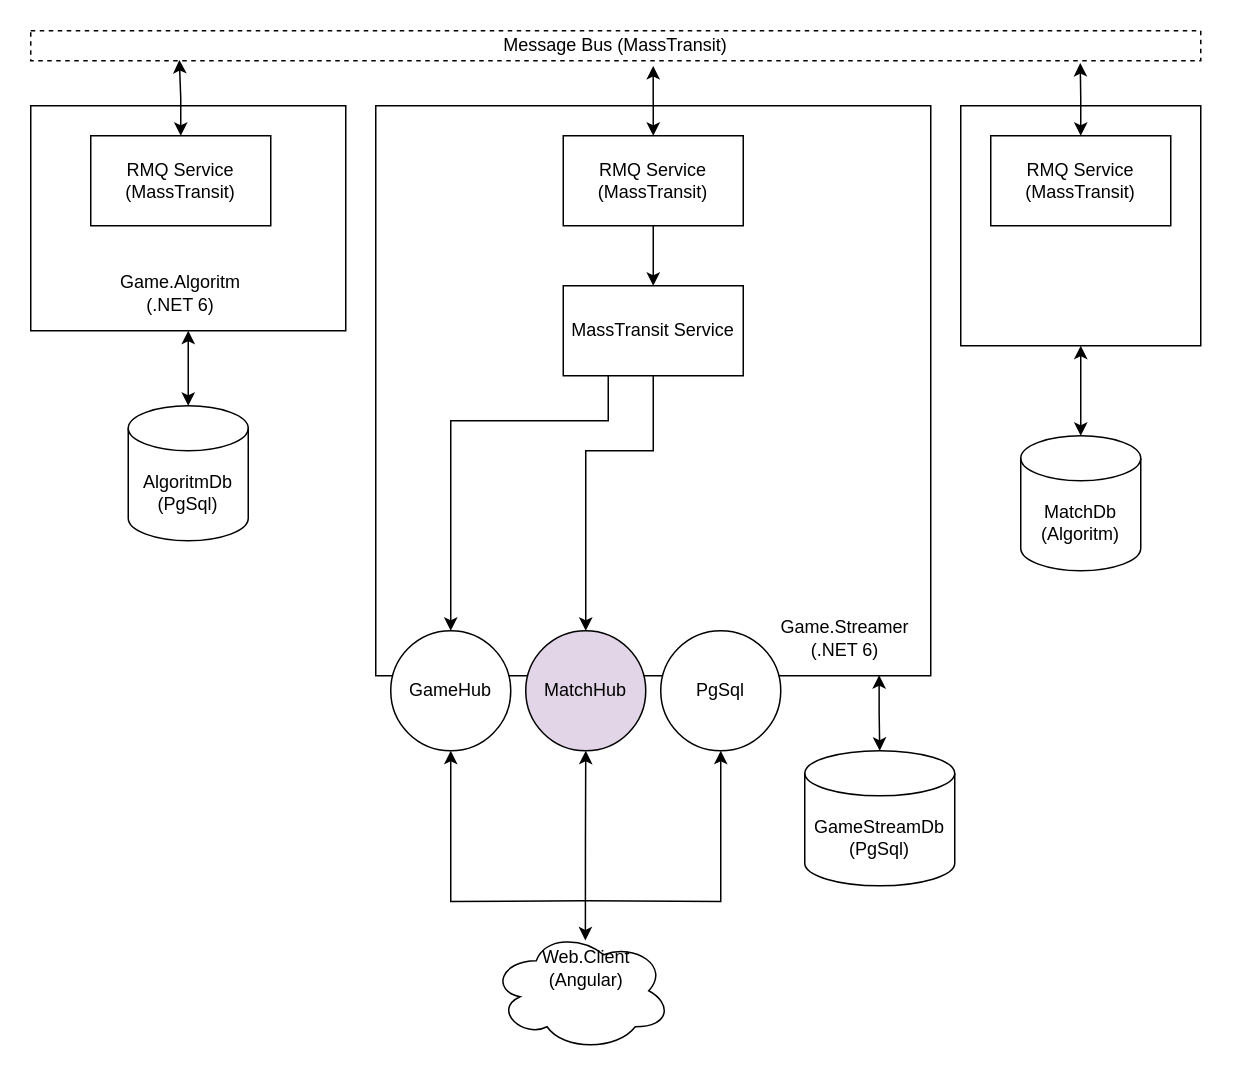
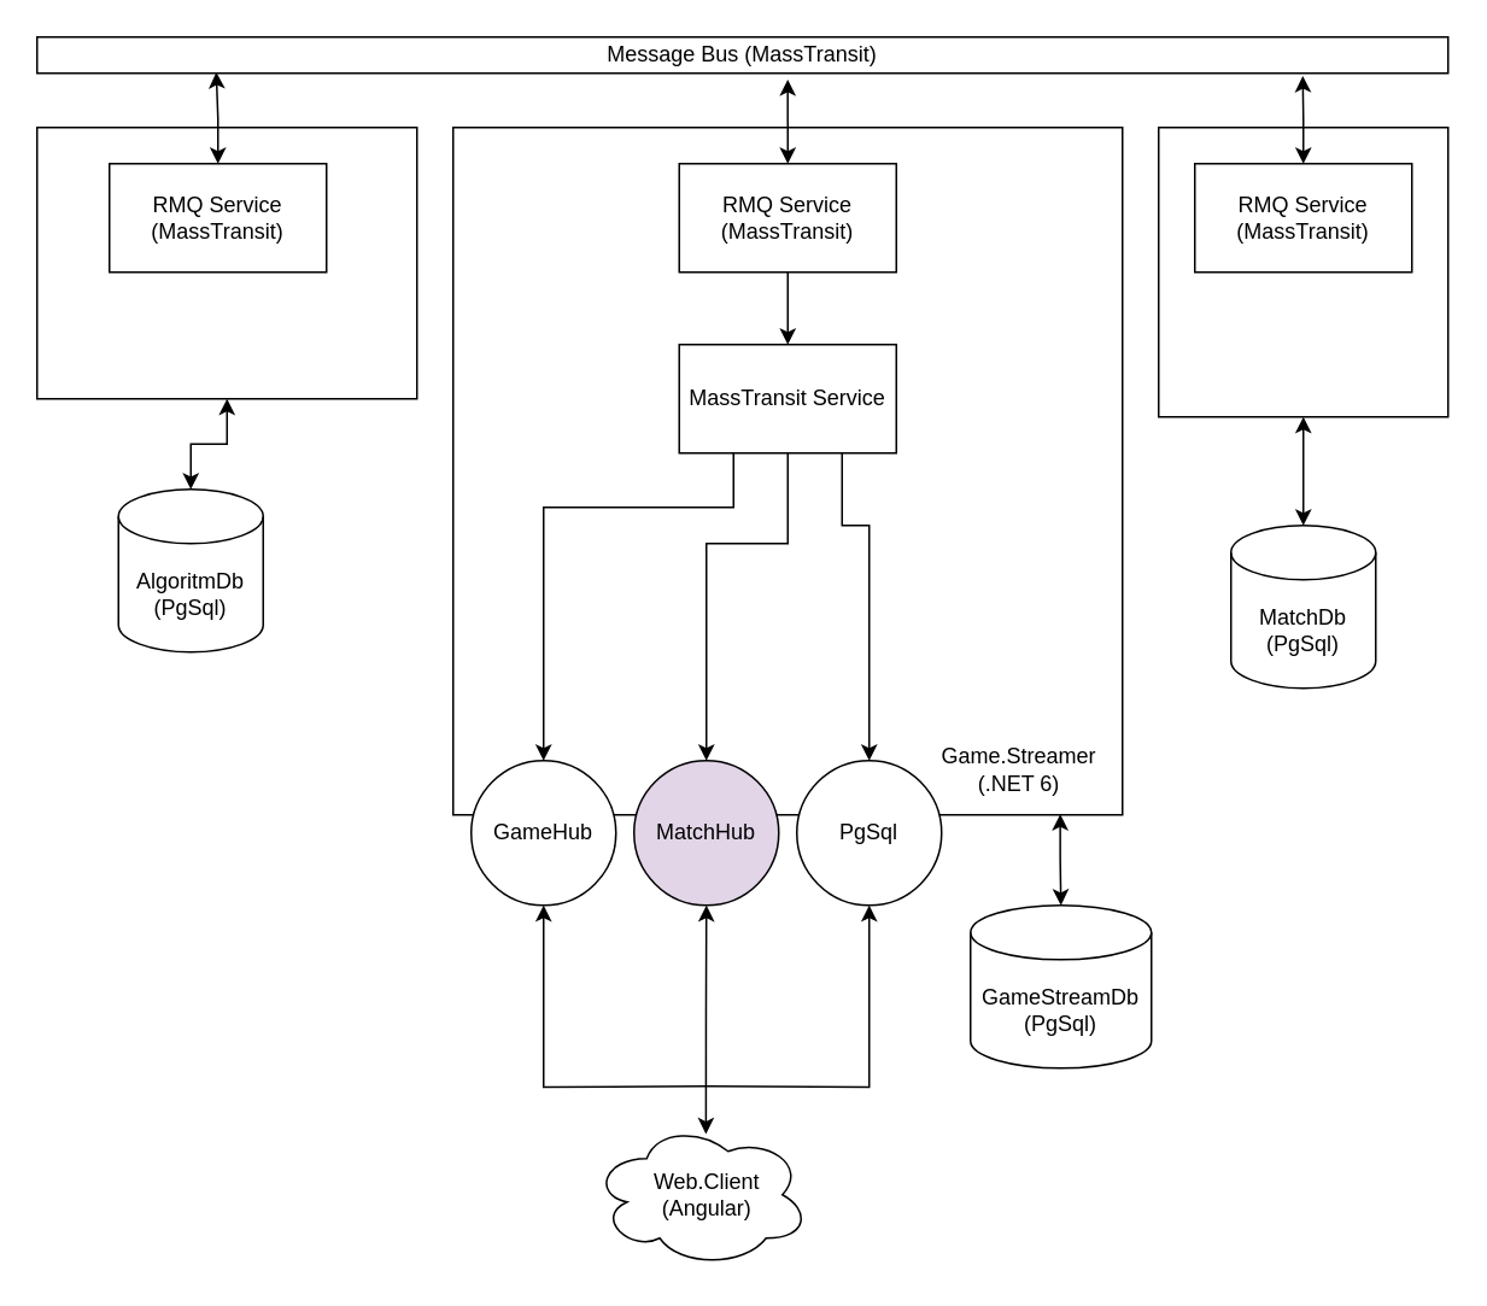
- <mxCell id="20" value="Message Bus (MassTransit)" style="rounded=0;whiteSpace=wrap;html=1;dashed=1;" parent="1" vertex="1"><mxGeometry x="20" y="20" width="780" height="20" as="geometry" /></mxCell>
+ <mxCell id="20" value="Message Bus (MassTransit)" style="rounded=0;whiteSpace=wrap;html=1;" parent="1" vertex="1"><mxGeometry x="20" y="20" width="780" height="20" as="geometry" /></mxCell>
- <mxCell id="22" value="Game.Algoritm (.NET 6)" style="text;html=1;strokeColor=none;fillColor=none;align=center;verticalAlign=middle;whiteSpace=wrap;rounded=0;" parent="1" vertex="1"><mxGeometry x="74" y="180" width="92" height="30" as="geometry" /></mxCell>
- <mxCell id="27" value="AlgoritmDb&lt;br&gt;(PgSql)" style="shape=cylinder3;whiteSpace=wrap;html=1;boundedLbl=1;backgroundOutline=1;size=15;" parent="1" vertex="1"><mxGeometry x="85" y="270" width="80" height="90" as="geometry" /></mxCell>
+ <mxCell id="27" value="AlgoritmDb&lt;br&gt;(PgSql)" style="shape=cylinder3;whiteSpace=wrap;html=1;boundedLbl=1;backgroundOutline=1;size=15;" parent="1" vertex="1"><mxGeometry x="65" y="270" width="80" height="90" as="geometry" /></mxCell>
+ <mxCell id="9" style="edgeStyle=orthogonalEdgeStyle;rounded=0;orthogonalLoop=1;jettySize=auto;html=1;exitX=0.75;exitY=1;exitDx=0;exitDy=0;entryX=0.5;entryY=0;entryDx=0;entryDy=0;" parent="1" source="10" target="13" edge="1"><mxGeometry relative="1" as="geometry"><Array as="points"><mxPoint x="465" y="290" /><mxPoint x="480" y="290" /></Array></mxGeometry></mxCell>
- <mxCell id="16" value="MatchDb&lt;br&gt;(Algoritm)" style="shape=cylinder3;whiteSpace=wrap;html=1;boundedLbl=1;backgroundOutline=1;size=15;" parent="1" vertex="1"><mxGeometry x="680" y="290" width="80" height="90" as="geometry" /></mxCell>
+ <mxCell id="16" value="MatchDb&lt;br&gt;(PgSql)" style="shape=cylinder3;whiteSpace=wrap;html=1;boundedLbl=1;backgroundOutline=1;size=15;" parent="1" vertex="1"><mxGeometry x="680" y="290" width="80" height="90" as="geometry" /></mxCell>
- <mxCell id="30" value="Web.Client (Angular)" style="text;html=1;strokeColor=none;fillColor=none;align=center;verticalAlign=middle;whiteSpace=wrap;rounded=0;" parent="1" vertex="1"><mxGeometry x="355.5" y="630" width="69" height="30" as="geometry" /></mxCell>
+ <mxCell id="30" value="Web.Client (Angular)" style="text;html=1;strokeColor=none;fillColor=none;align=center;verticalAlign=middle;whiteSpace=wrap;rounded=0;" parent="1" vertex="1"><mxGeometry x="355.5" y="645" width="69" height="30" as="geometry" /></mxCell>
